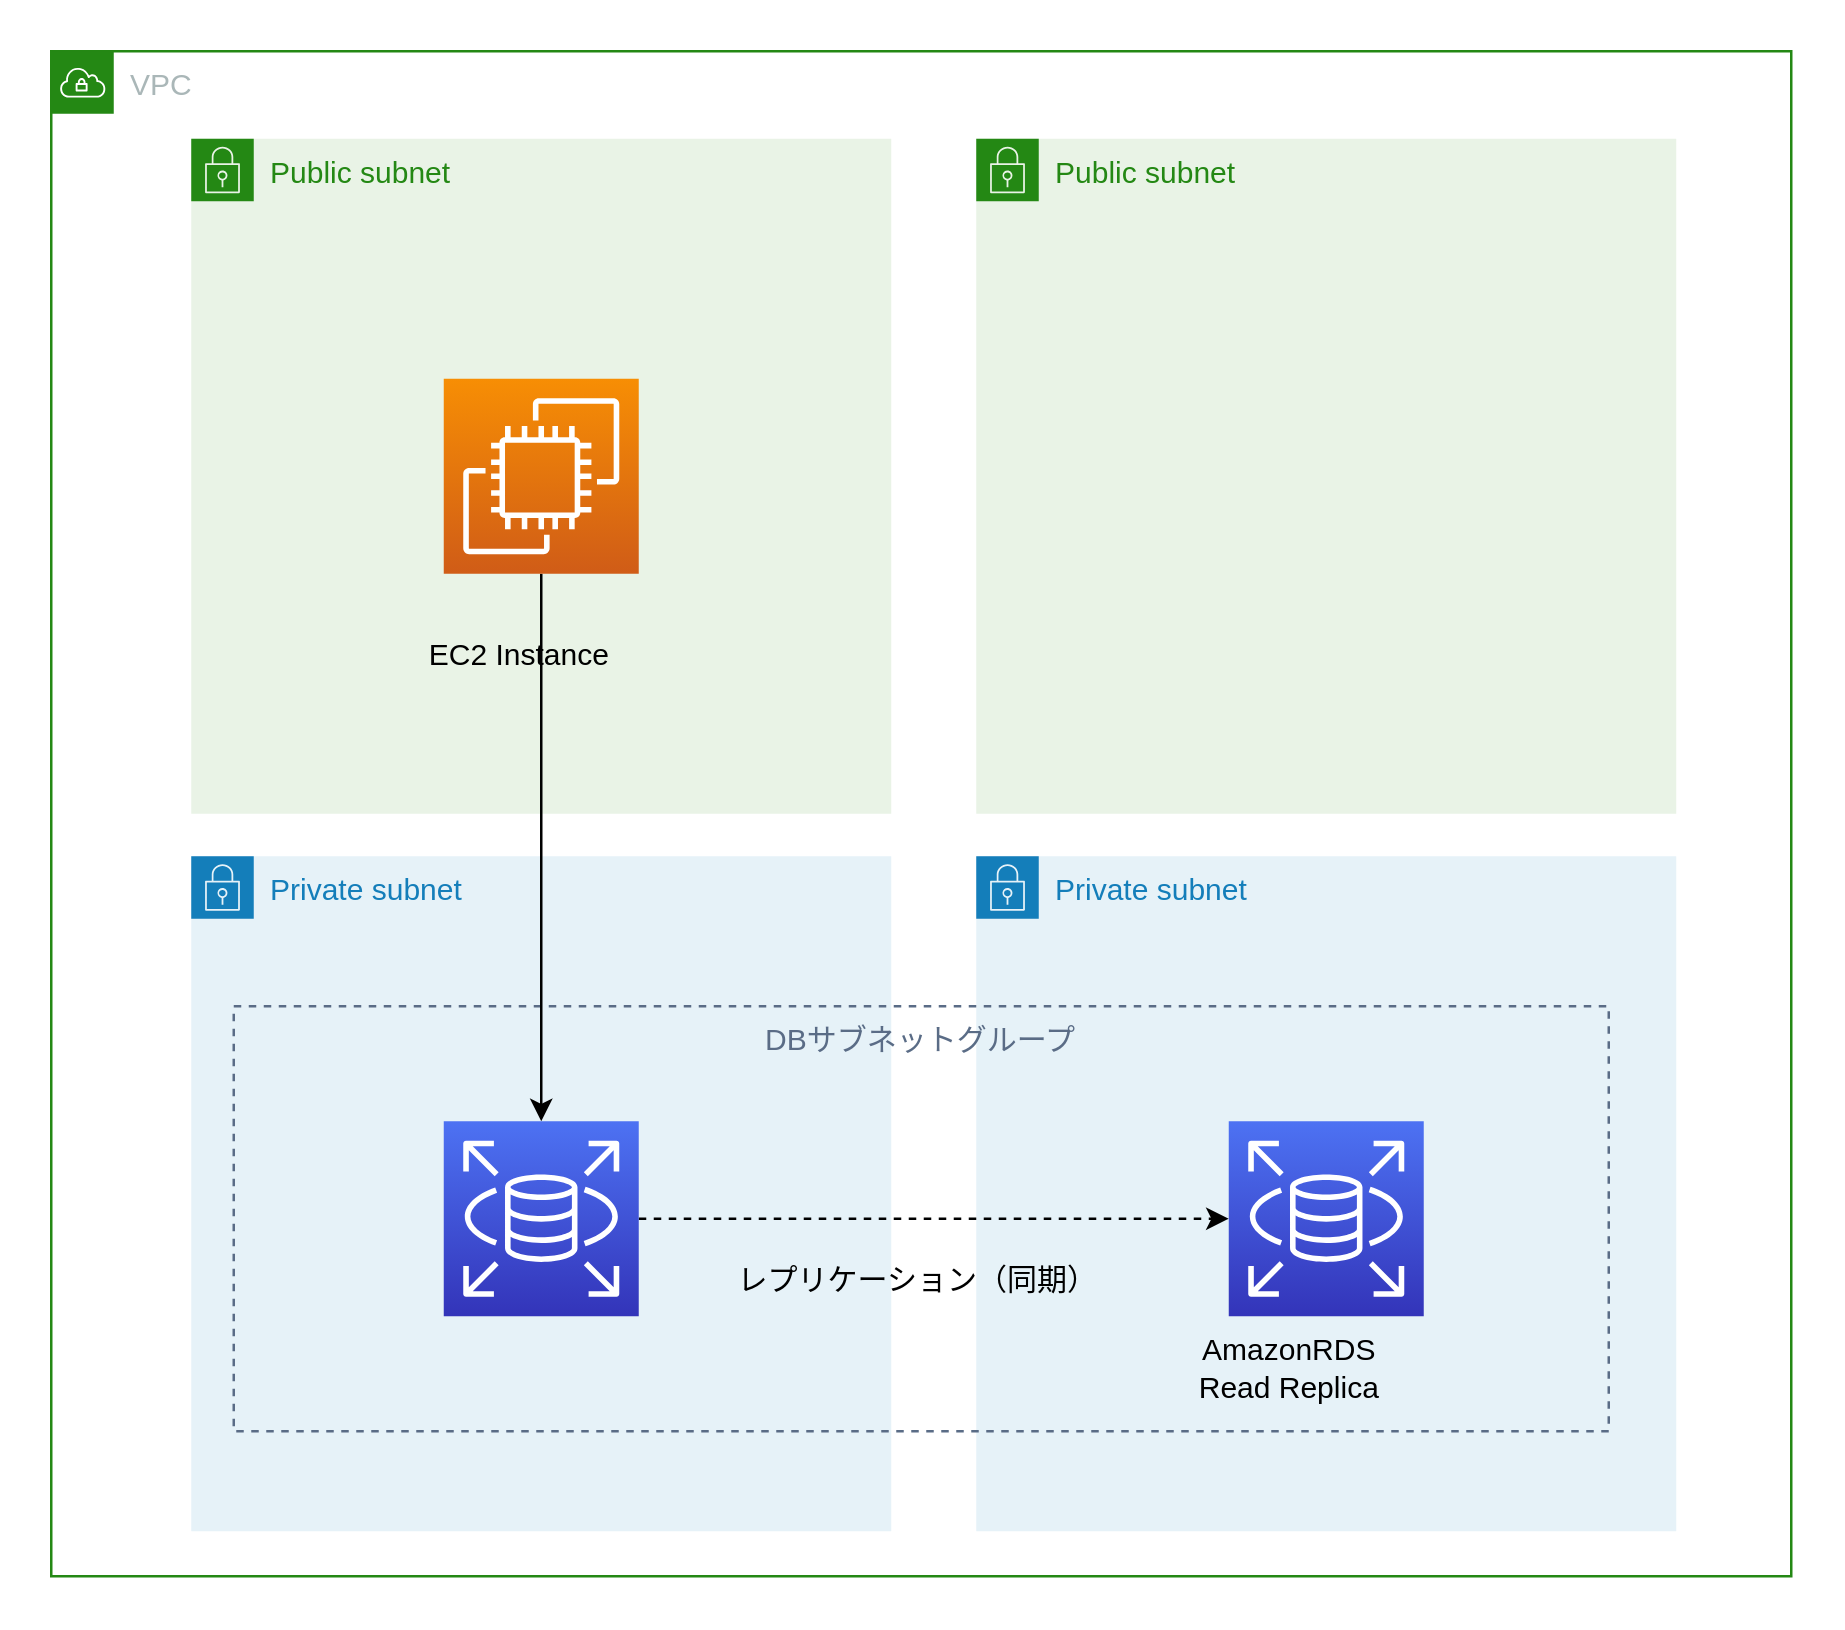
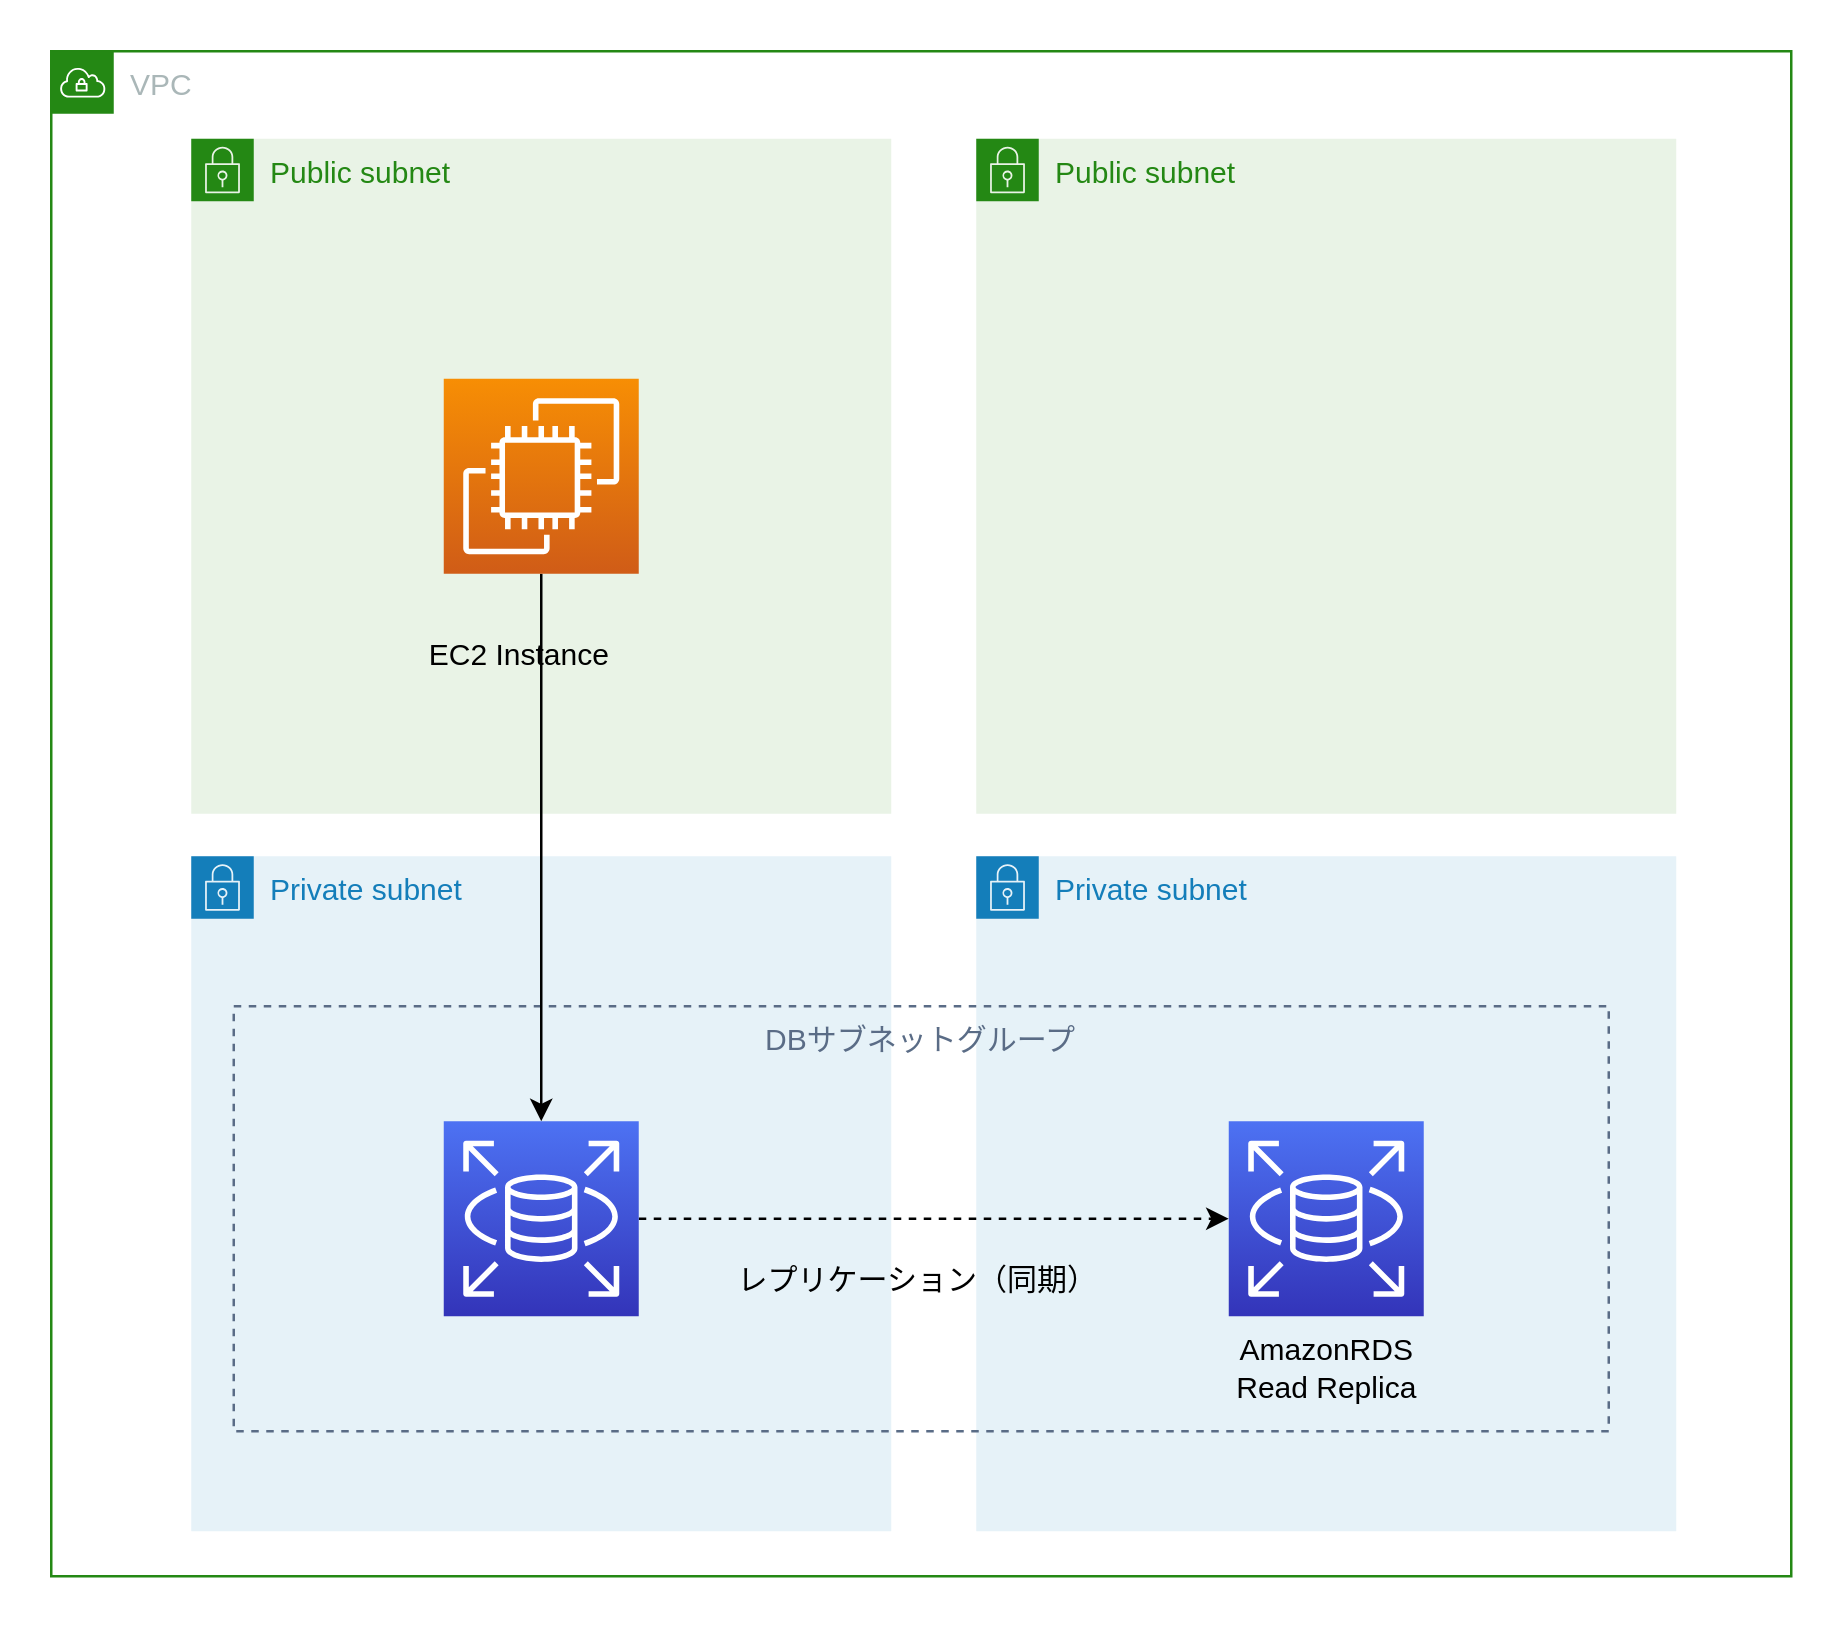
- <mxCell id="12" value="AmazonRDS&lt;br&gt;Read Replica&lt;br&gt;" style="text;html=1;resizable=0;autosize=1;align=center;verticalAlign=middle;points=[];fillColor=none;strokeColor=none;rounded=0;" vertex="1" parent="1"><mxGeometry x="470" y="532" width="90" height="30" as="geometry" /></mxCell>
+ <mxCell id="12" value="AmazonRDS&lt;br&gt;Read Replica&lt;br&gt;" style="text;html=1;resizable=0;autosize=1;align=center;verticalAlign=middle;points=[];fillColor=none;strokeColor=none;rounded=0;" vertex="1" parent="1"><mxGeometry x="485" y="532" width="90" height="30" as="geometry" /></mxCell>
